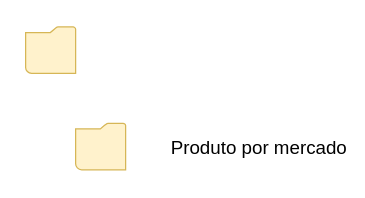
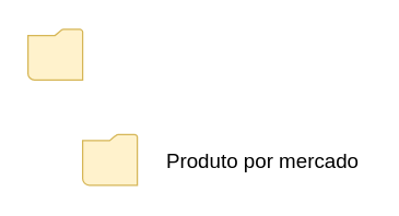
- <mxCell id="4" value="&lt;font style=&quot;font-size: 15px&quot;&gt;Produto por mercado&lt;/font&gt;" style="text;html=1;strokeColor=none;fillColor=none;align=center;verticalAlign=middle;whiteSpace=wrap;rounded=0;labelBorderColor=none;fontSize=18;fontStyle=0;spacingTop=1;spacing=1;spacingLeft=5;spacingBottom=0;spacingRight=5;imageAspect=0;" vertex="1" parent="1"><mxGeometry x="129" y="101.56" width="156" height="30" as="geometry" /></mxCell>
+ <mxCell id="4" value="&lt;font style=&quot;font-size: 15px&quot;&gt;Produto por mercado&lt;/font&gt;" style="text;html=1;strokeColor=none;fillColor=none;align=center;verticalAlign=middle;whiteSpace=wrap;rounded=0;labelBorderColor=none;fontSize=18;fontStyle=0;spacingTop=1;spacing=1;spacingLeft=5;spacingBottom=0;spacingRight=5;imageAspect=0;" vertex="1" parent="1"><mxGeometry x="114" y="101.56" width="156" height="30" as="geometry" /></mxCell>
